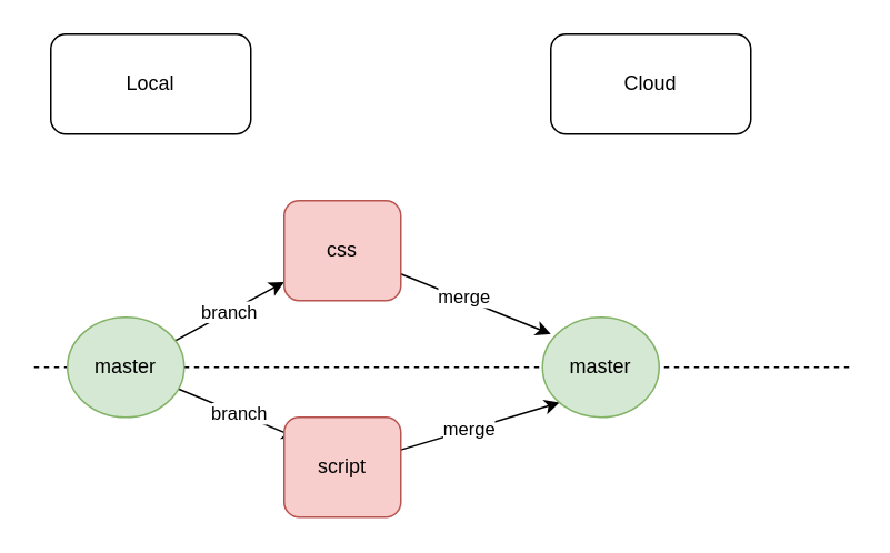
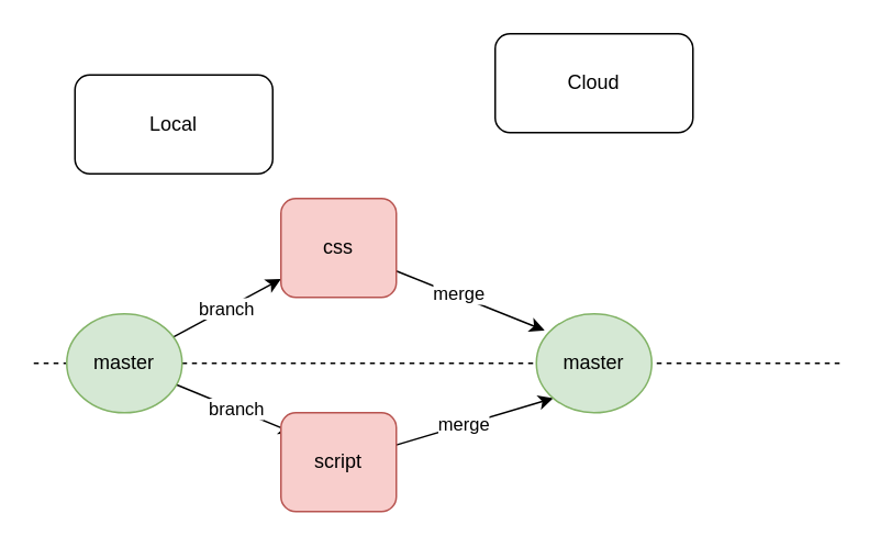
- <mxCell id="2" value="Local" style="rounded=1;whiteSpace=wrap;html=1;" vertex="1" parent="1"><mxGeometry x="30" y="20" width="120" height="60" as="geometry" /></mxCell>
+ <mxCell id="2" value="Local" style="rounded=1;whiteSpace=wrap;html=1;" vertex="1" parent="1"><mxGeometry x="45" y="45" width="120" height="60" as="geometry" /></mxCell>
- <mxCell id="3" value="Cloud" style="rounded=1;whiteSpace=wrap;html=1;" vertex="1" parent="1"><mxGeometry x="330" y="20" width="120" height="60" as="geometry" /></mxCell>
+ <mxCell id="3" value="Cloud" style="rounded=1;whiteSpace=wrap;html=1;" vertex="1" parent="1"><mxGeometry x="300" y="20" width="120" height="60" as="geometry" /></mxCell>
